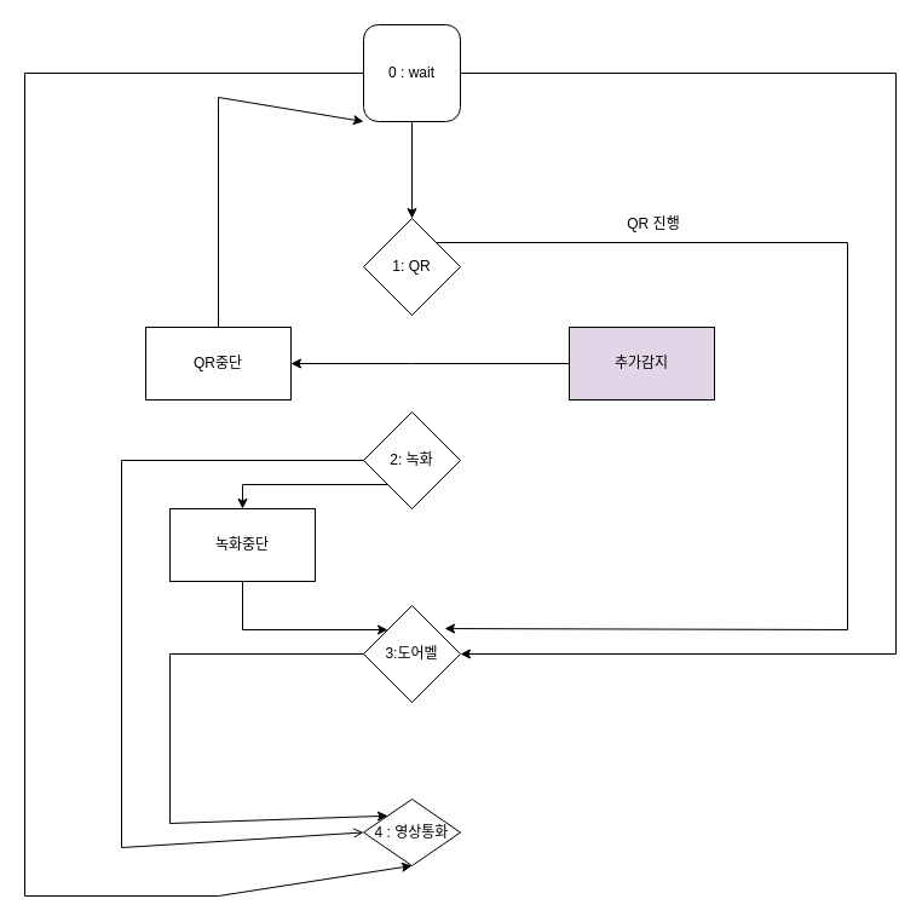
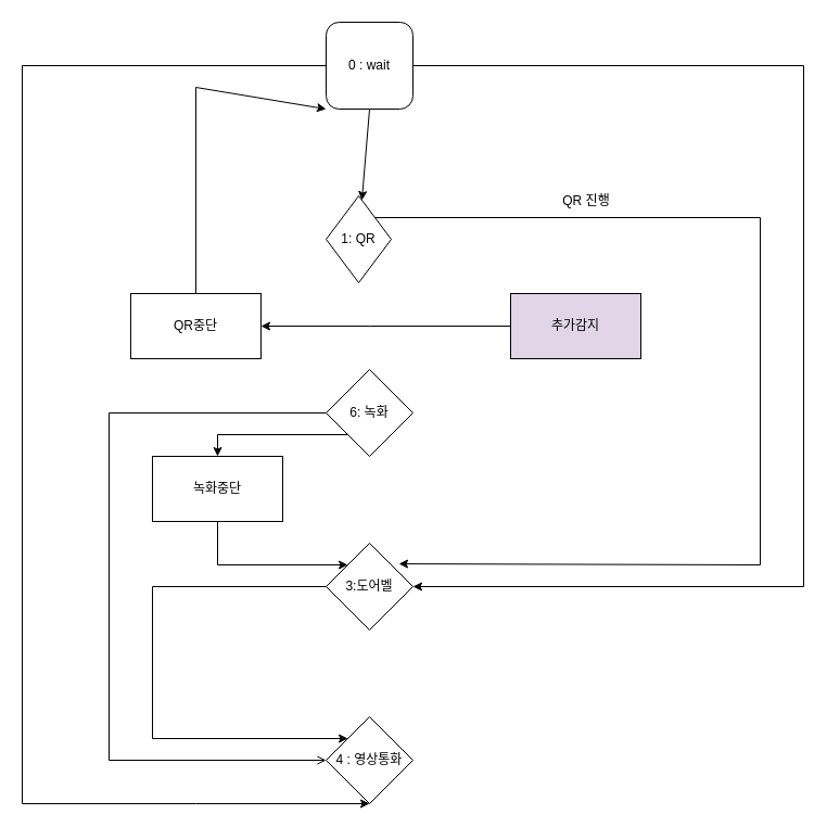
- <mxCell id="2" value="1: QR" style="rhombus;whiteSpace=wrap;html=1;" vertex="1" parent="1"><mxGeometry x="300" y="180" width="80" height="80" as="geometry" /></mxCell>
+ <mxCell id="2" value="1: QR" style="rhombus;whiteSpace=wrap;html=1;" vertex="1" parent="1"><mxGeometry x="300" y="180" width="60" height="80" as="geometry" /></mxCell>
- <mxCell id="3" value="2: 녹화" style="rhombus;whiteSpace=wrap;html=1;" vertex="1" parent="1"><mxGeometry x="300" y="340" width="80" height="80" as="geometry" /></mxCell>
+ <mxCell id="3" value="6: 녹화" style="rhombus;whiteSpace=wrap;html=1;" vertex="1" parent="1"><mxGeometry x="300" y="340" width="80" height="80" as="geometry" /></mxCell>
- <mxCell id="5" value="4 : 영상통화" style="rhombus;whiteSpace=wrap;html=1;" vertex="1" parent="1"><mxGeometry x="300" y="660" width="80" height="55" as="geometry" /></mxCell>
+ <mxCell id="5" value="4 : 영상통화" style="rhombus;whiteSpace=wrap;html=1;" vertex="1" parent="1"><mxGeometry x="300" y="660" width="80" height="80" as="geometry" /></mxCell>
